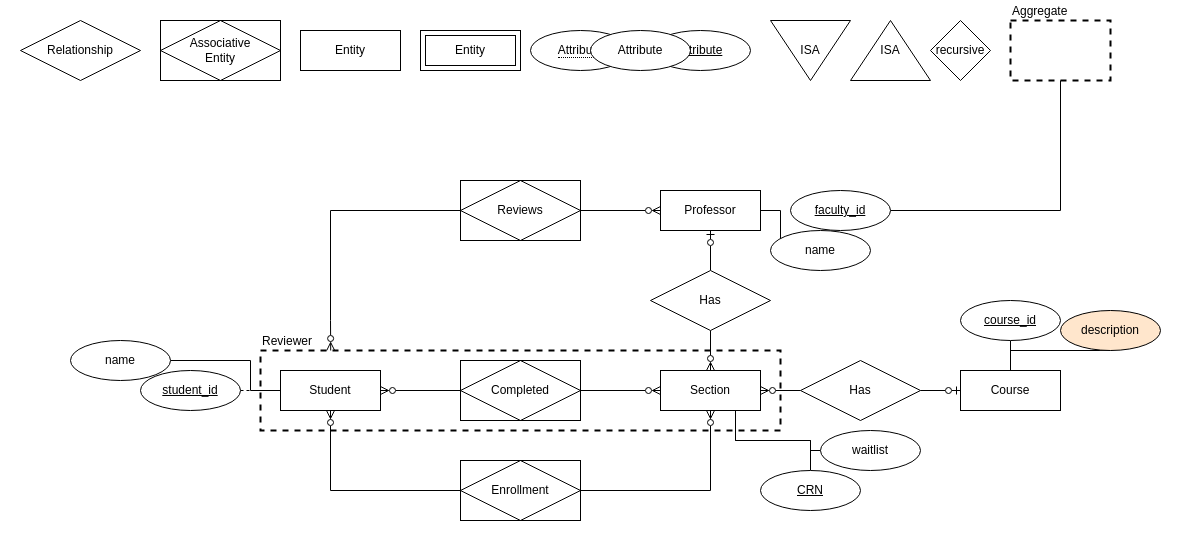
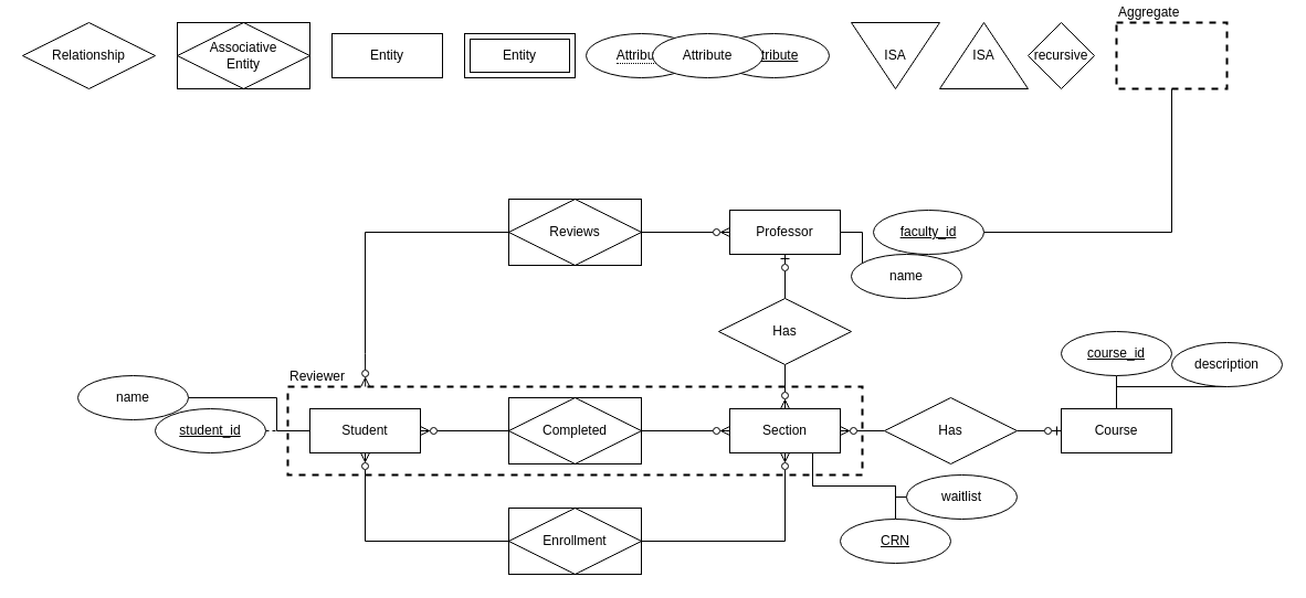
- <mxCell id="46" value="description" style="ellipse;whiteSpace=wrap;html=1;align=center;rounded=1;fillColor=#ffe6cc;" vertex="1" parent="1"><mxGeometry x="1060" y="310" width="100" height="40" as="geometry" /></mxCell>
+ <mxCell id="46" value="description" style="ellipse;whiteSpace=wrap;html=1;align=center;rounded=1;" vertex="1" parent="1"><mxGeometry x="1060" y="310" width="100" height="40" as="geometry" /></mxCell>
